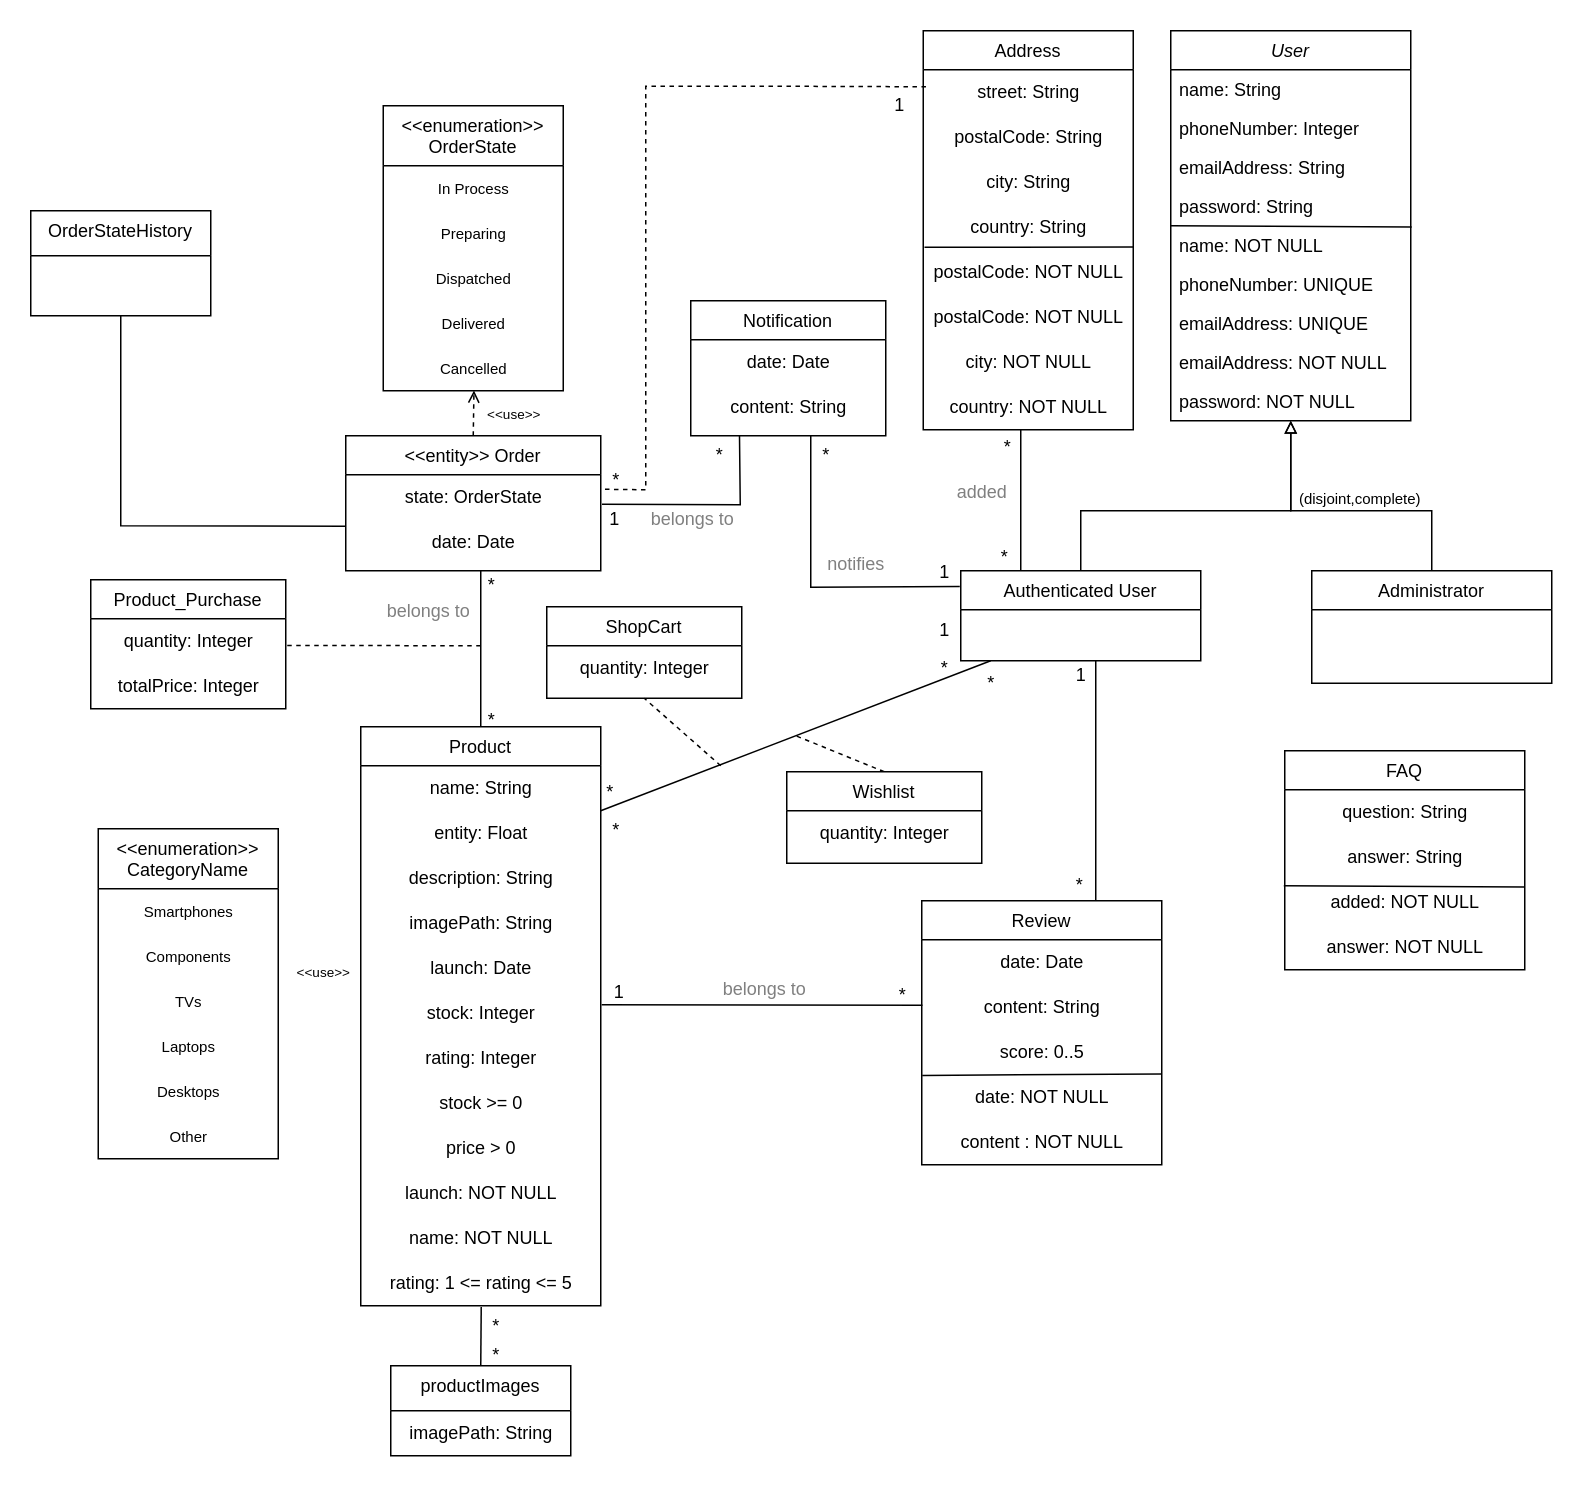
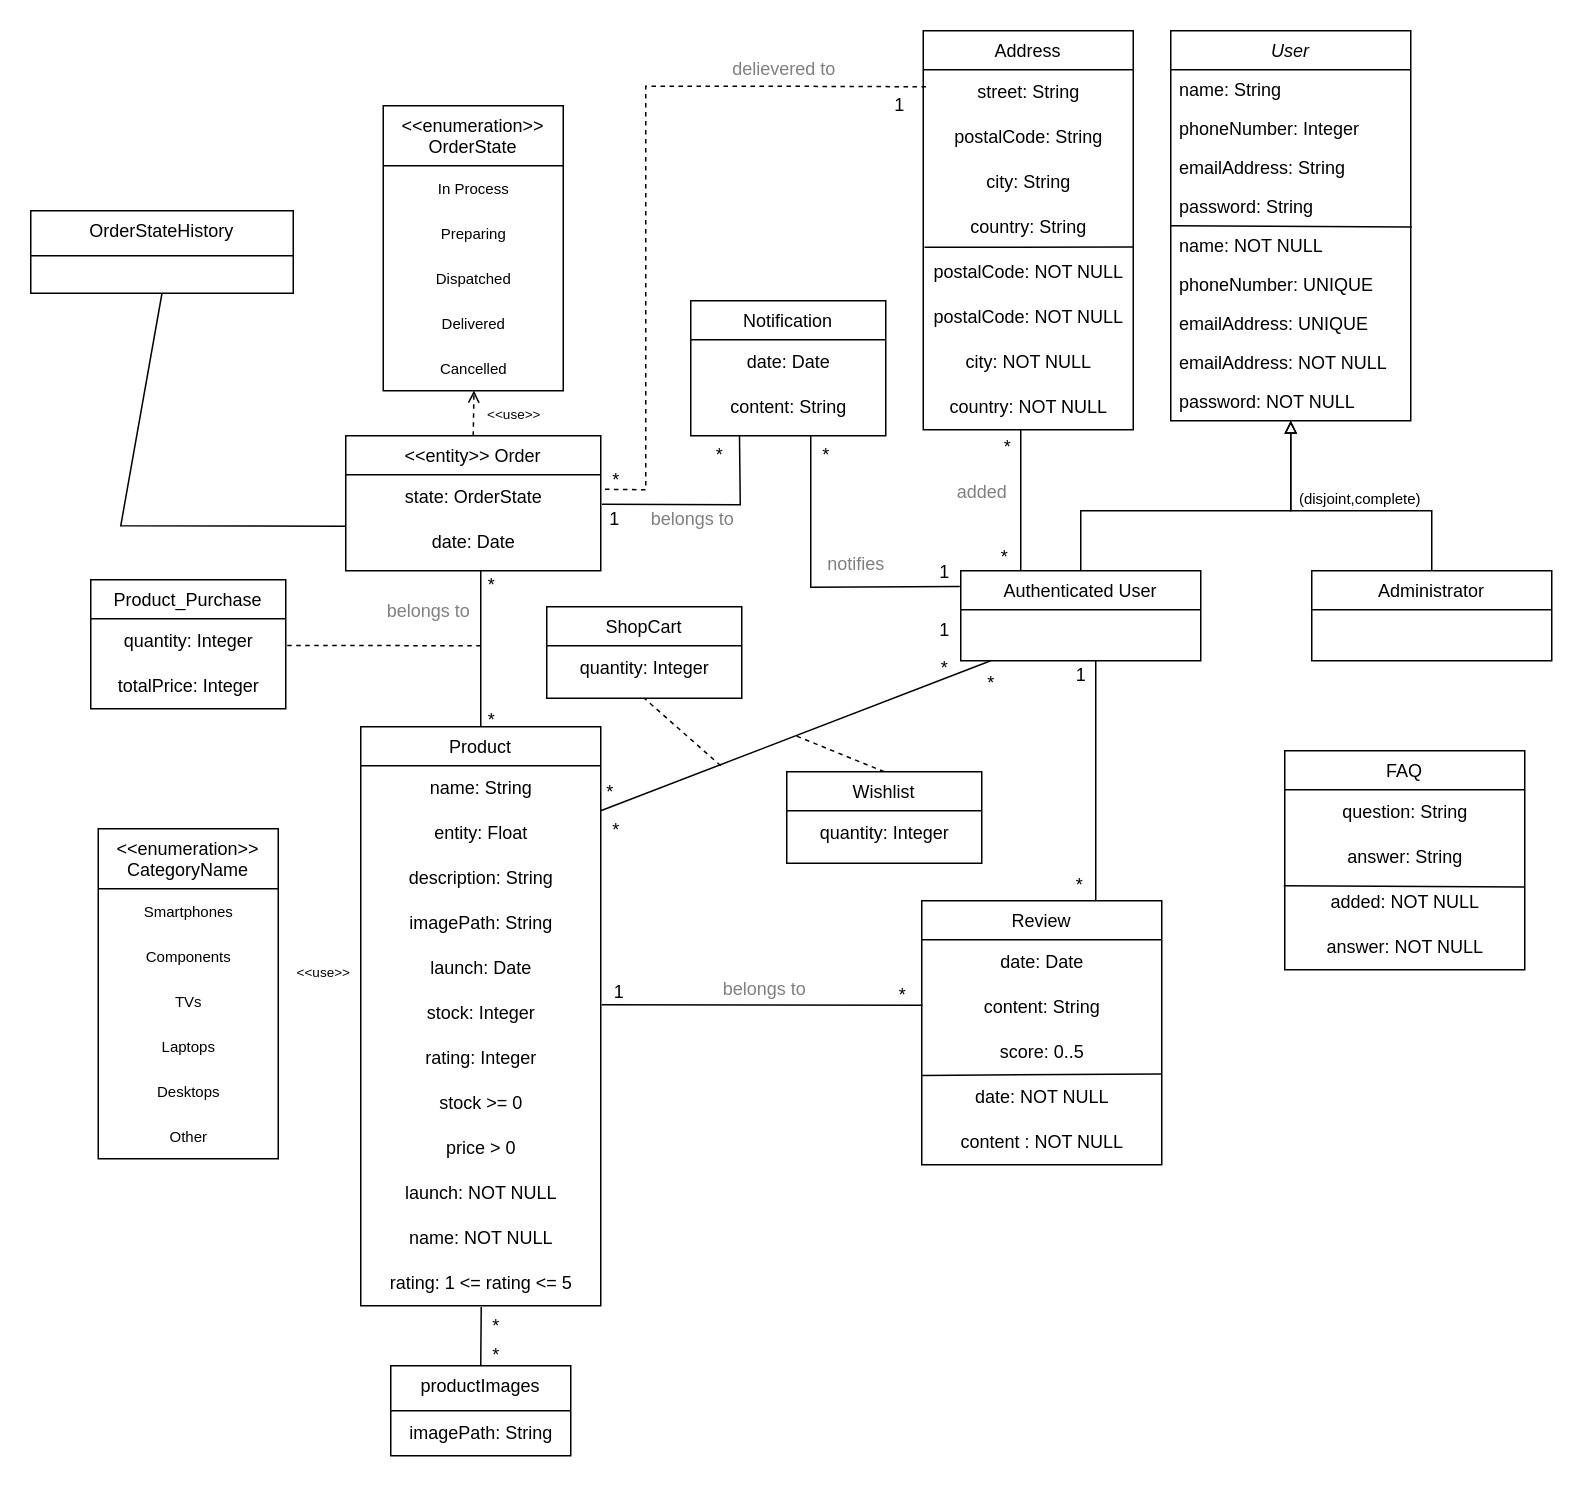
+ <mxCell id="113" value="delievered to" style="text;html=1;align=center;verticalAlign=middle;resizable=0;points=[];autosize=1;strokeColor=none;fillColor=none;fontColor=#808080;" parent="1" vertex="1"><mxGeometry x="477" y="31" width="90" height="30" as="geometry" /></mxCell>
- <mxCell id="119" value="OrderStateHistory" style="swimlane;fontStyle=0;align=center;verticalAlign=top;childLayout=stackLayout;horizontal=1;startSize=30;horizontalStack=0;resizeParent=1;resizeLast=0;collapsible=1;marginBottom=0;rounded=0;shadow=0;strokeWidth=1;" vertex="1" parent="1"><mxGeometry x="20" y="140" width="120" height="70" as="geometry"><mxRectangle x="340" y="380" width="170" height="26" as="alternateBounds" /></mxGeometry></mxCell>
+ <mxCell id="119" value="OrderStateHistory" style="swimlane;fontStyle=0;align=center;verticalAlign=top;childLayout=stackLayout;horizontal=1;startSize=30;horizontalStack=0;resizeParent=1;resizeLast=0;collapsible=1;marginBottom=0;rounded=0;shadow=0;strokeWidth=1;" vertex="1" parent="1"><mxGeometry x="20" y="140" width="175" height="55" as="geometry"><mxRectangle x="340" y="380" width="170" height="26" as="alternateBounds" /></mxGeometry></mxCell>
- <mxCell id="16" value="Administrator" style="swimlane;fontStyle=0;align=center;verticalAlign=top;childLayout=stackLayout;horizontal=1;startSize=26;horizontalStack=0;resizeParent=1;resizeLast=0;collapsible=1;marginBottom=0;rounded=0;shadow=0;strokeWidth=1;" parent="1" vertex="1"><mxGeometry x="874" y="380" width="160" height="75" as="geometry"><mxRectangle x="340" y="380" width="170" height="26" as="alternateBounds" /></mxGeometry></mxCell>
+ <mxCell id="16" value="Administrator" style="swimlane;fontStyle=0;align=center;verticalAlign=top;childLayout=stackLayout;horizontal=1;startSize=26;horizontalStack=0;resizeParent=1;resizeLast=0;collapsible=1;marginBottom=0;rounded=0;shadow=0;strokeWidth=1;" parent="1" vertex="1"><mxGeometry x="874" y="380" width="160" height="60" as="geometry"><mxRectangle x="340" y="380" width="170" height="26" as="alternateBounds" /></mxGeometry></mxCell>
